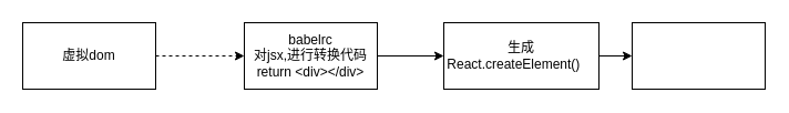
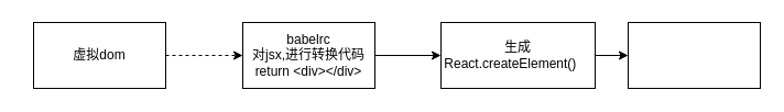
- <mxCell id="3" value="虚拟dom" style="whiteSpace=wrap;html=1;" vertex="1" parent="1"><mxGeometry x="20" y="20" width="120" height="60" as="geometry" /></mxCell>
+ <mxCell id="3" value="虚拟dom" style="whiteSpace=wrap;html=1;" vertex="1" parent="1"><mxGeometry x="30" y="20" width="120" height="60" as="geometry" /></mxCell>
